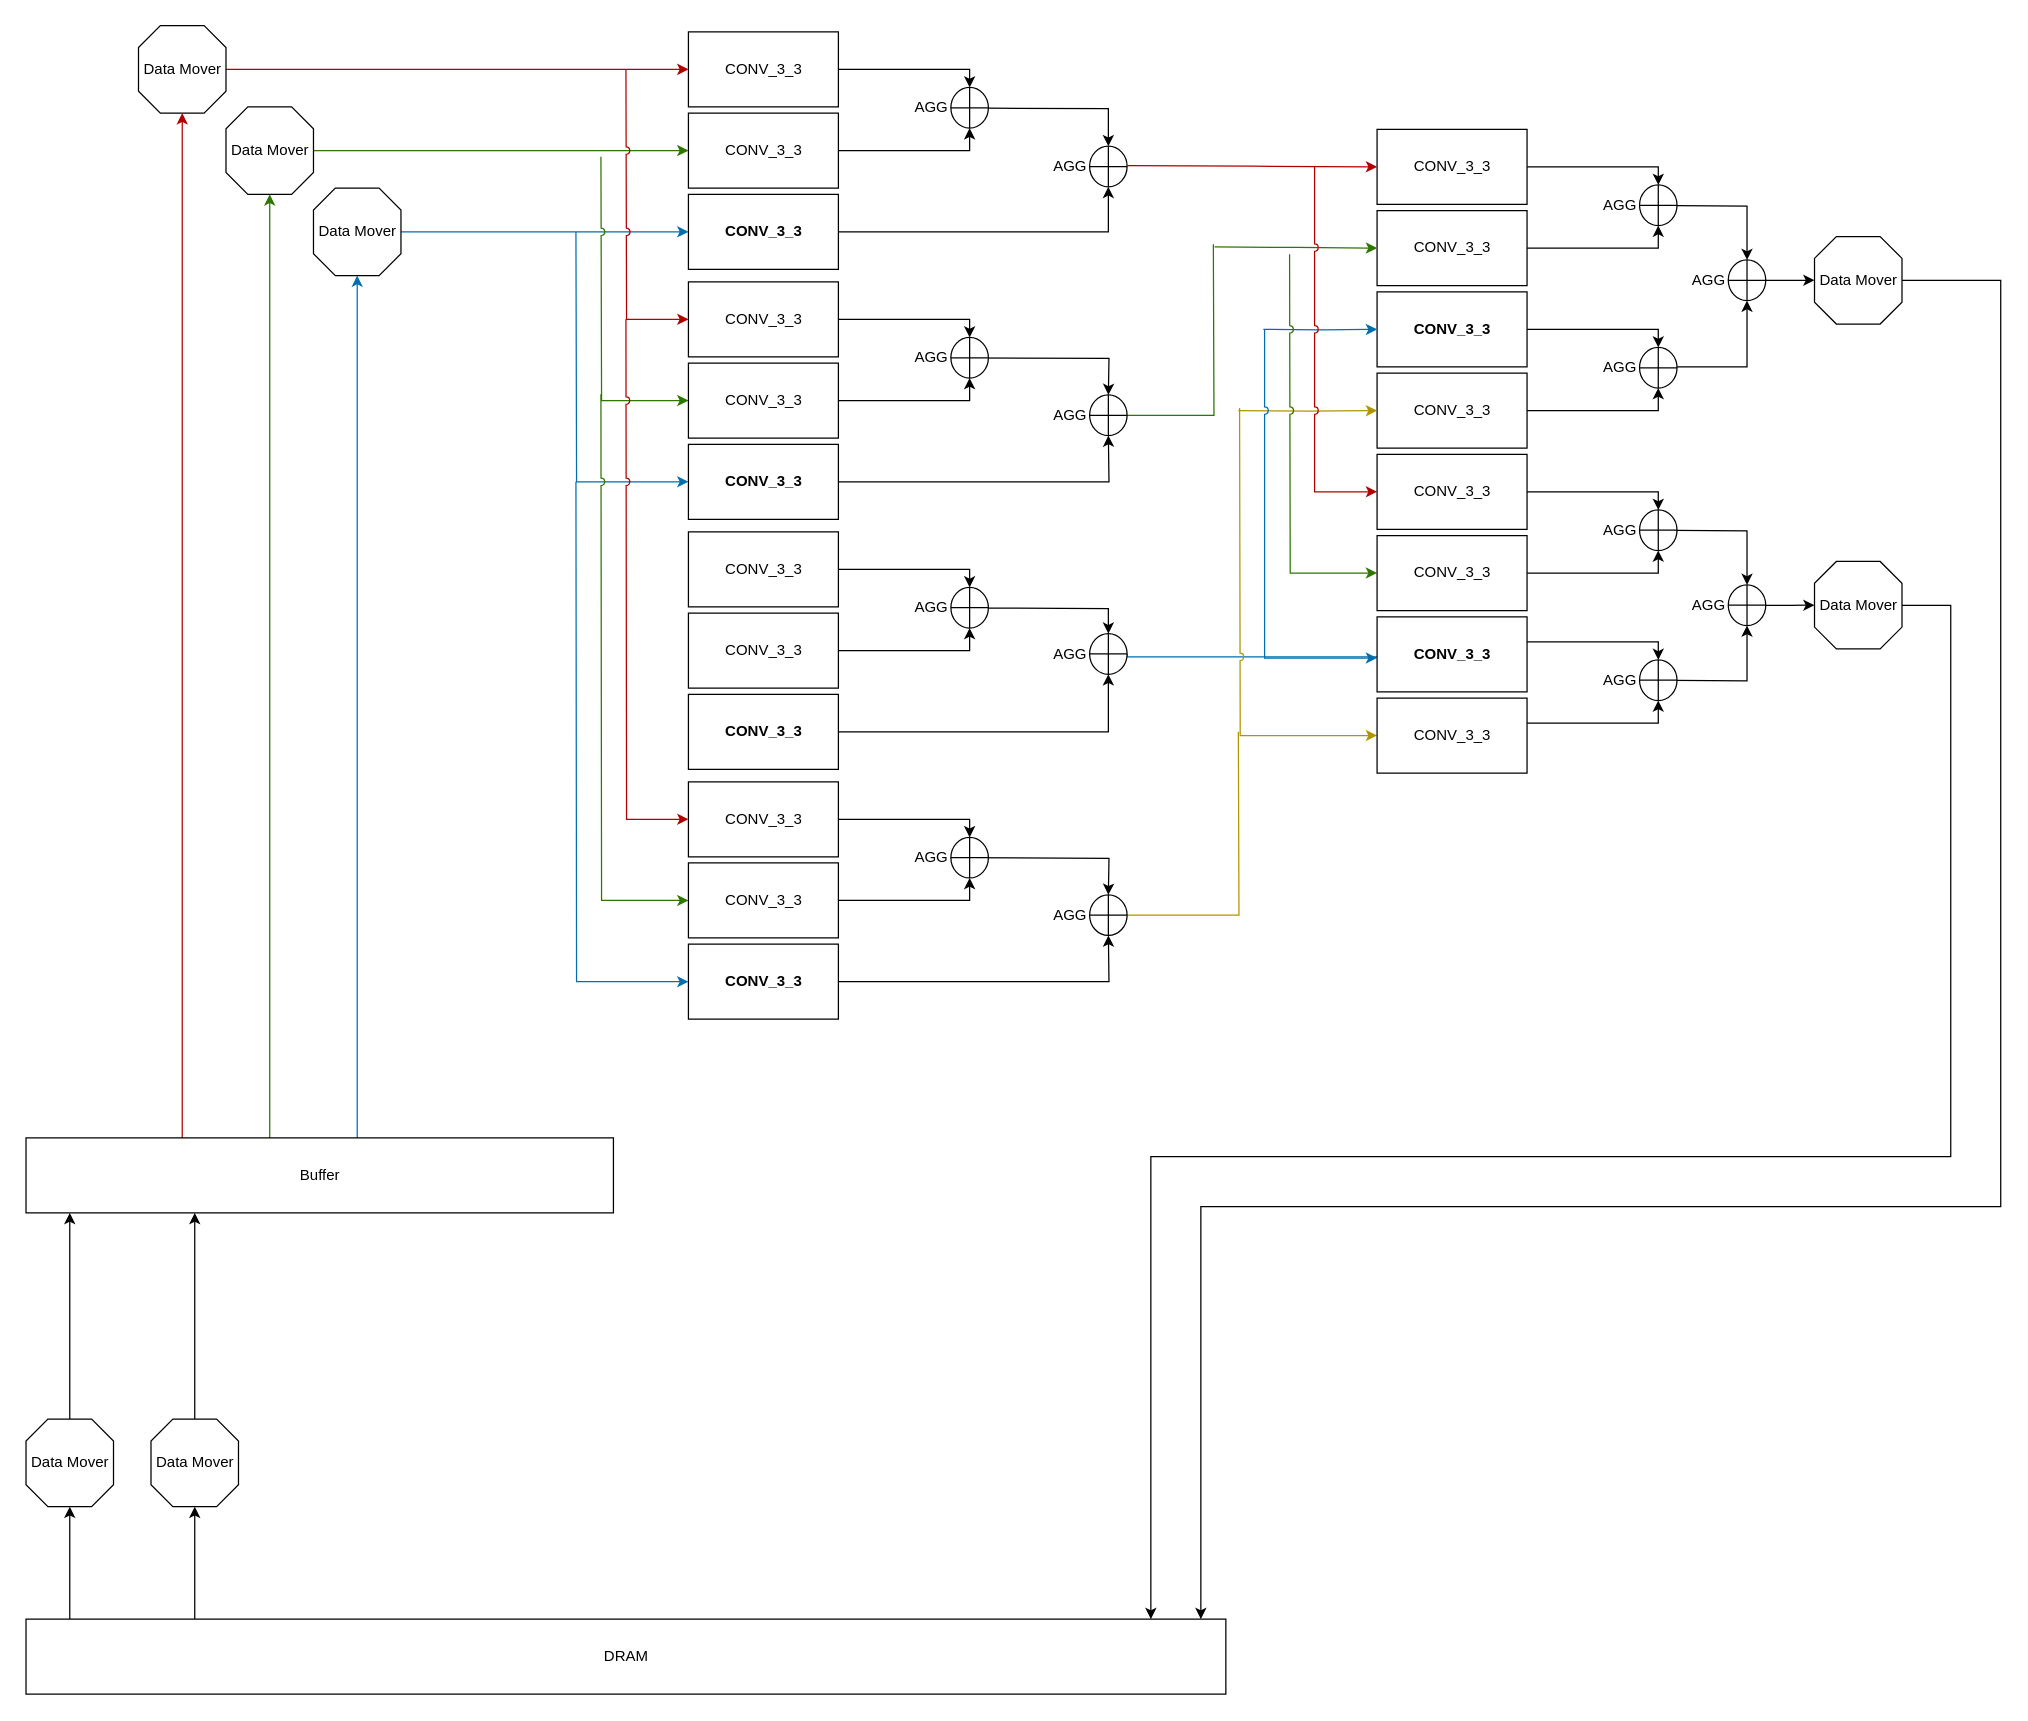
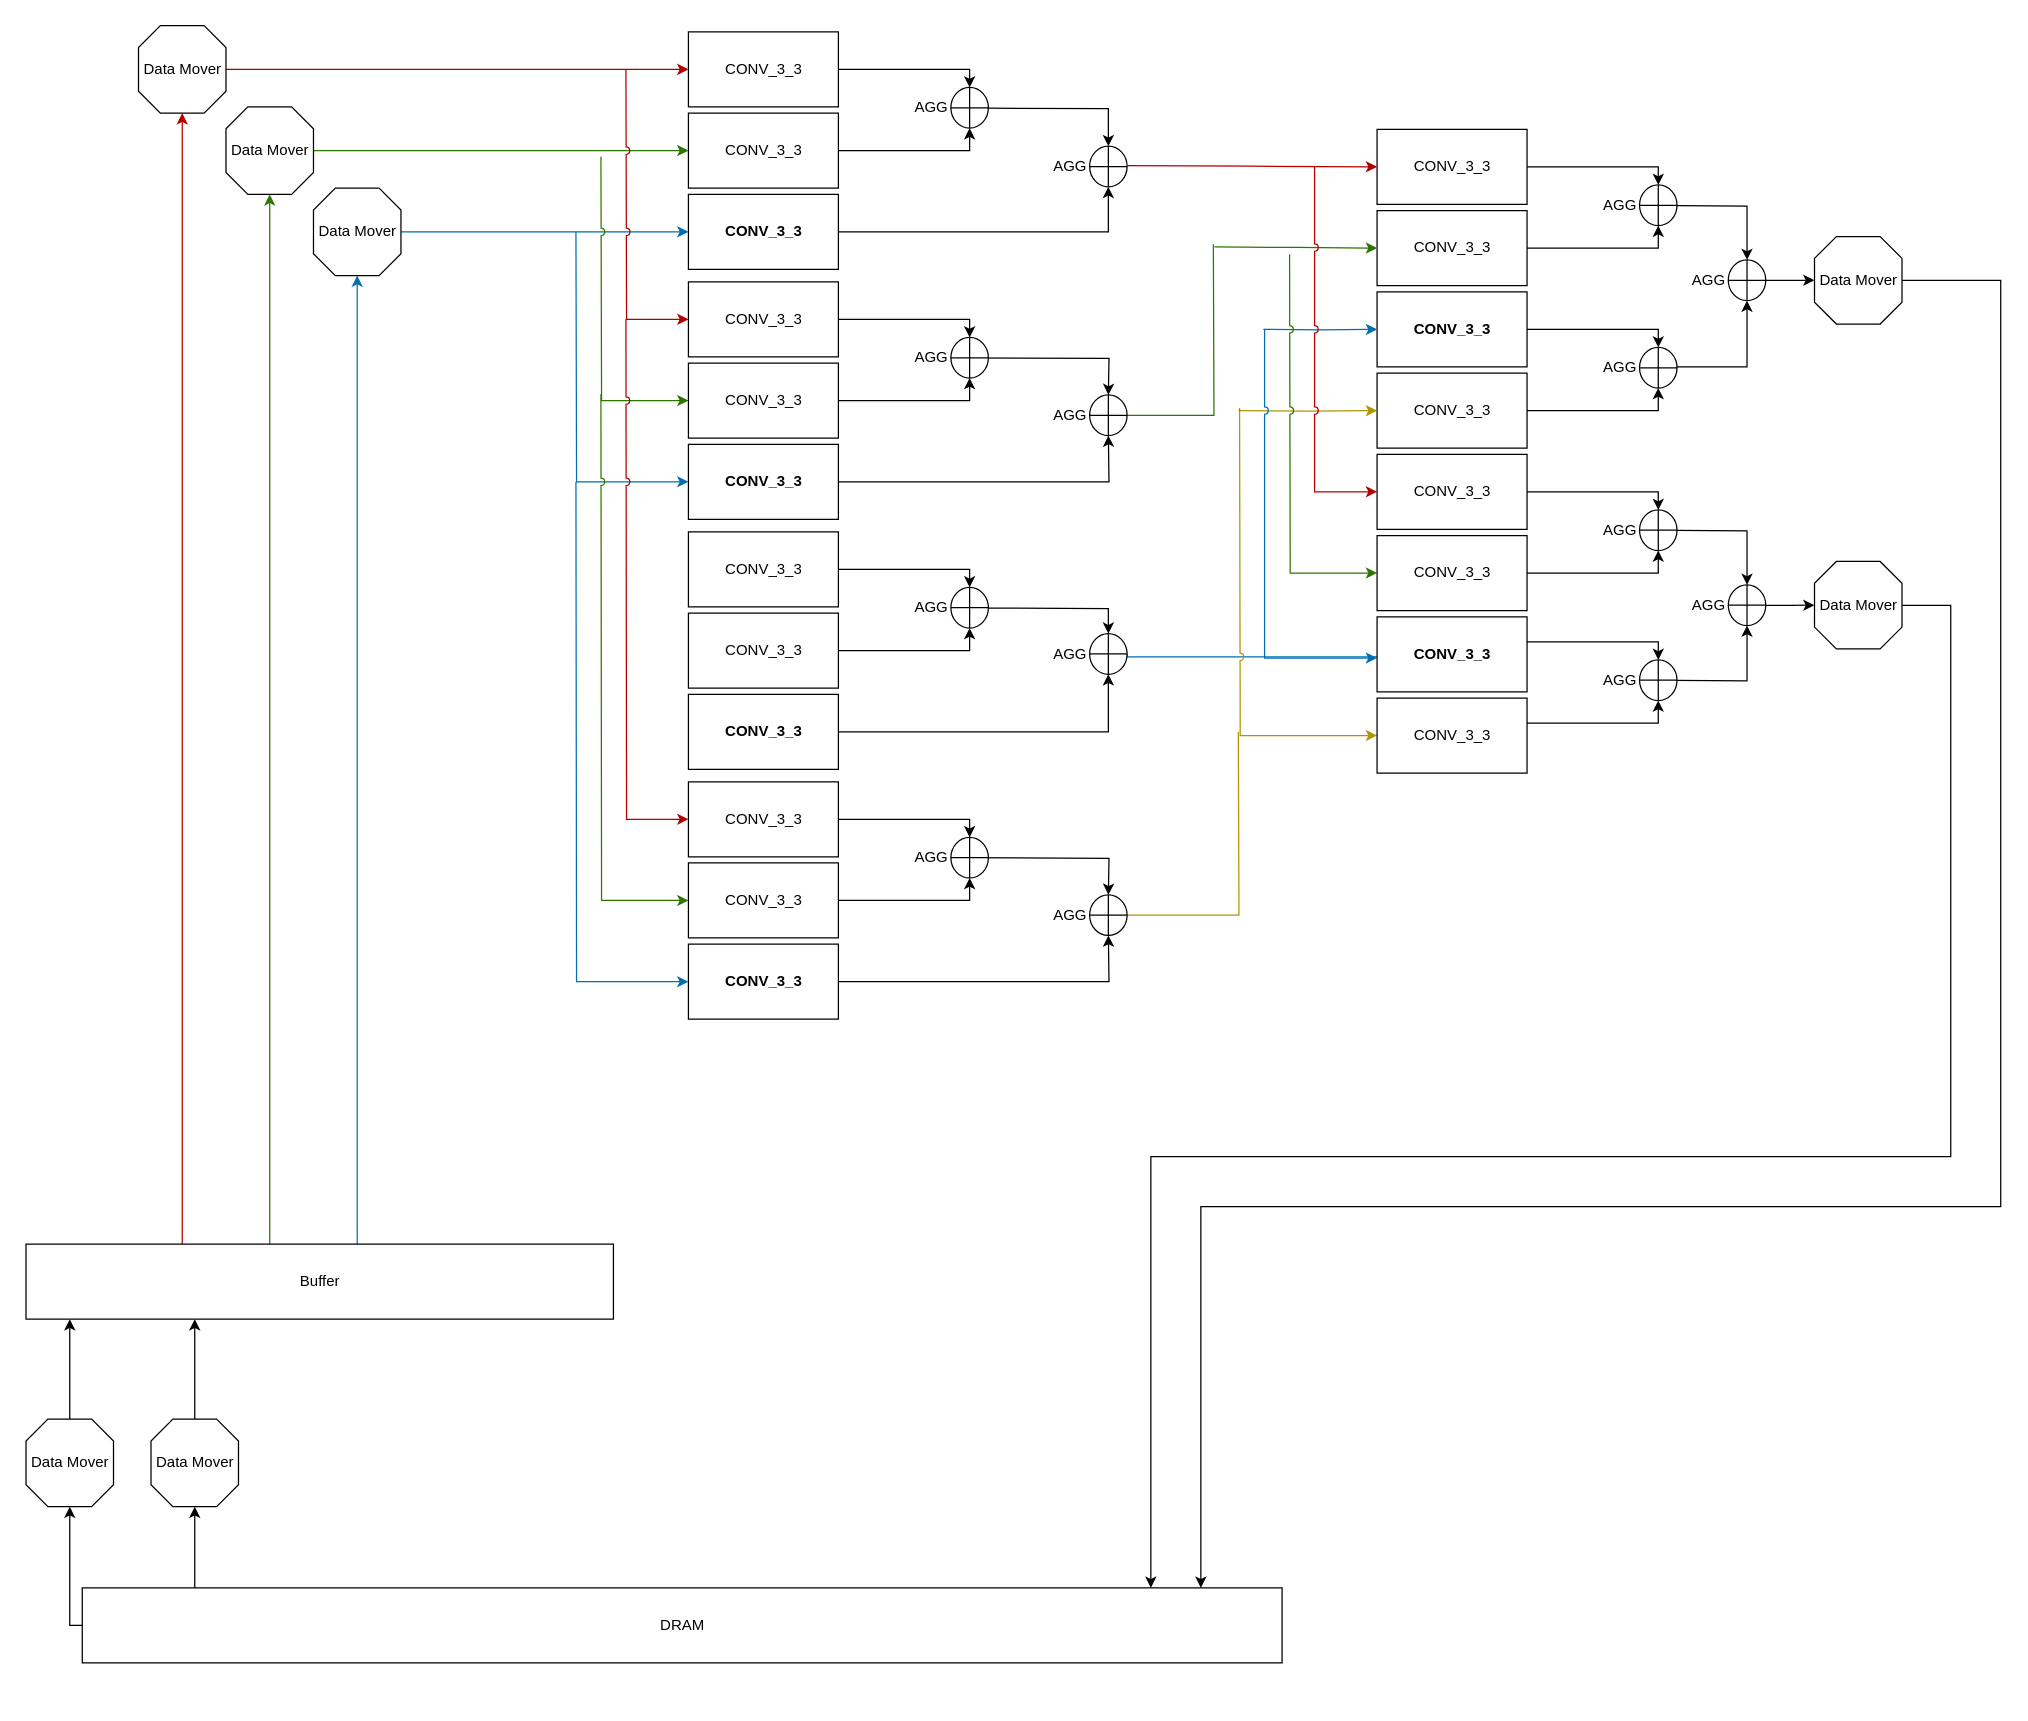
- <mxCell id="13" value="Buffer" style="verticalLabelPosition=middle;verticalAlign=middle;html=1;shape=mxgraph.basic.rect;fillColor2=none;strokeWidth=1;size=20;indent=5;labelPosition=center;align=center;" parent="1" vertex="1"><mxGeometry x="20" y="910" width="470" height="60" as="geometry" /></mxCell>
+ <mxCell id="13" value="Buffer" style="verticalLabelPosition=middle;verticalAlign=middle;html=1;shape=mxgraph.basic.rect;fillColor2=none;strokeWidth=1;size=20;indent=5;labelPosition=center;align=center;" parent="1" vertex="1"><mxGeometry x="20" y="995" width="470" height="60" as="geometry" /></mxCell>
- <mxCell id="4" value="DRAM" style="verticalLabelPosition=middle;verticalAlign=middle;html=1;shape=mxgraph.basic.rect;fillColor2=none;strokeWidth=1;size=20;indent=5;labelPosition=center;align=center;" parent="1" vertex="1"><mxGeometry x="20" y="1295" width="960" height="60" as="geometry" /></mxCell>
+ <mxCell id="4" value="DRAM" style="verticalLabelPosition=middle;verticalAlign=middle;html=1;shape=mxgraph.basic.rect;fillColor2=none;strokeWidth=1;size=20;indent=5;labelPosition=center;align=center;" parent="1" vertex="1"><mxGeometry x="65" y="1270" width="960" height="60" as="geometry" /></mxCell>
